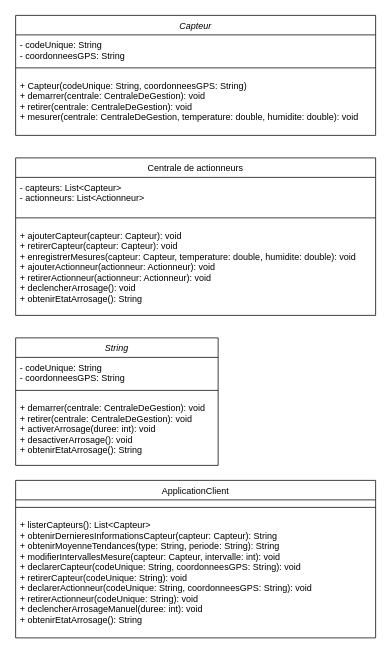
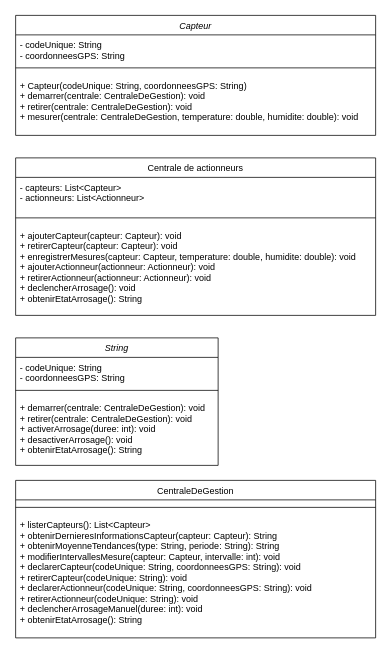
- <mxCell id="14" value="ApplicationClient" style="swimlane;fontStyle=0;align=center;verticalAlign=top;childLayout=stackLayout;horizontal=1;startSize=26;horizontalStack=0;resizeParent=1;resizeLast=0;collapsible=1;marginBottom=0;rounded=0;shadow=0;strokeWidth=1;" vertex="1" parent="1"><mxGeometry x="20" y="640" width="480" height="210" as="geometry"><mxRectangle x="550" y="140" width="160" height="26" as="alternateBounds" /></mxGeometry></mxCell>
+ <mxCell id="14" value="CentraleDeGestion" style="swimlane;fontStyle=0;align=center;verticalAlign=top;childLayout=stackLayout;horizontal=1;startSize=26;horizontalStack=0;resizeParent=1;resizeLast=0;collapsible=1;marginBottom=0;rounded=0;shadow=0;strokeWidth=1;" vertex="1" parent="1"><mxGeometry x="20" y="640" width="480" height="210" as="geometry"><mxRectangle x="550" y="140" width="160" height="26" as="alternateBounds" /></mxGeometry></mxCell>
